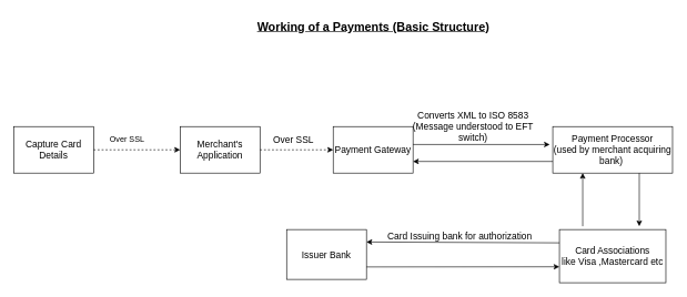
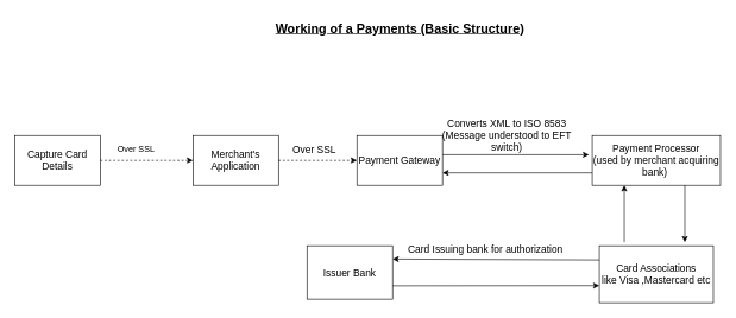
- <mxCell id="20" value="&lt;font style=&quot;font-size: 14px;&quot;&gt;Card Issuing bank for authorization&lt;/font&gt;" style="text;html=1;align=center;verticalAlign=middle;resizable=0;points=[];autosize=1;strokeColor=none;fillColor=none;fontSize=18;" vertex="1" parent="1"><mxGeometry x="570" y="335" width="240" height="40" as="geometry" /></mxCell>
+ <mxCell id="20" value="&lt;font style=&quot;font-size: 14px;&quot;&gt;Card Issuing bank for authorization&lt;/font&gt;" style="text;html=1;align=center;verticalAlign=middle;resizable=0;points=[];autosize=1;strokeColor=none;fillColor=none;fontSize=18;" vertex="1" parent="1"><mxGeometry x="560" y="330" width="240" height="40" as="geometry" /></mxCell>
